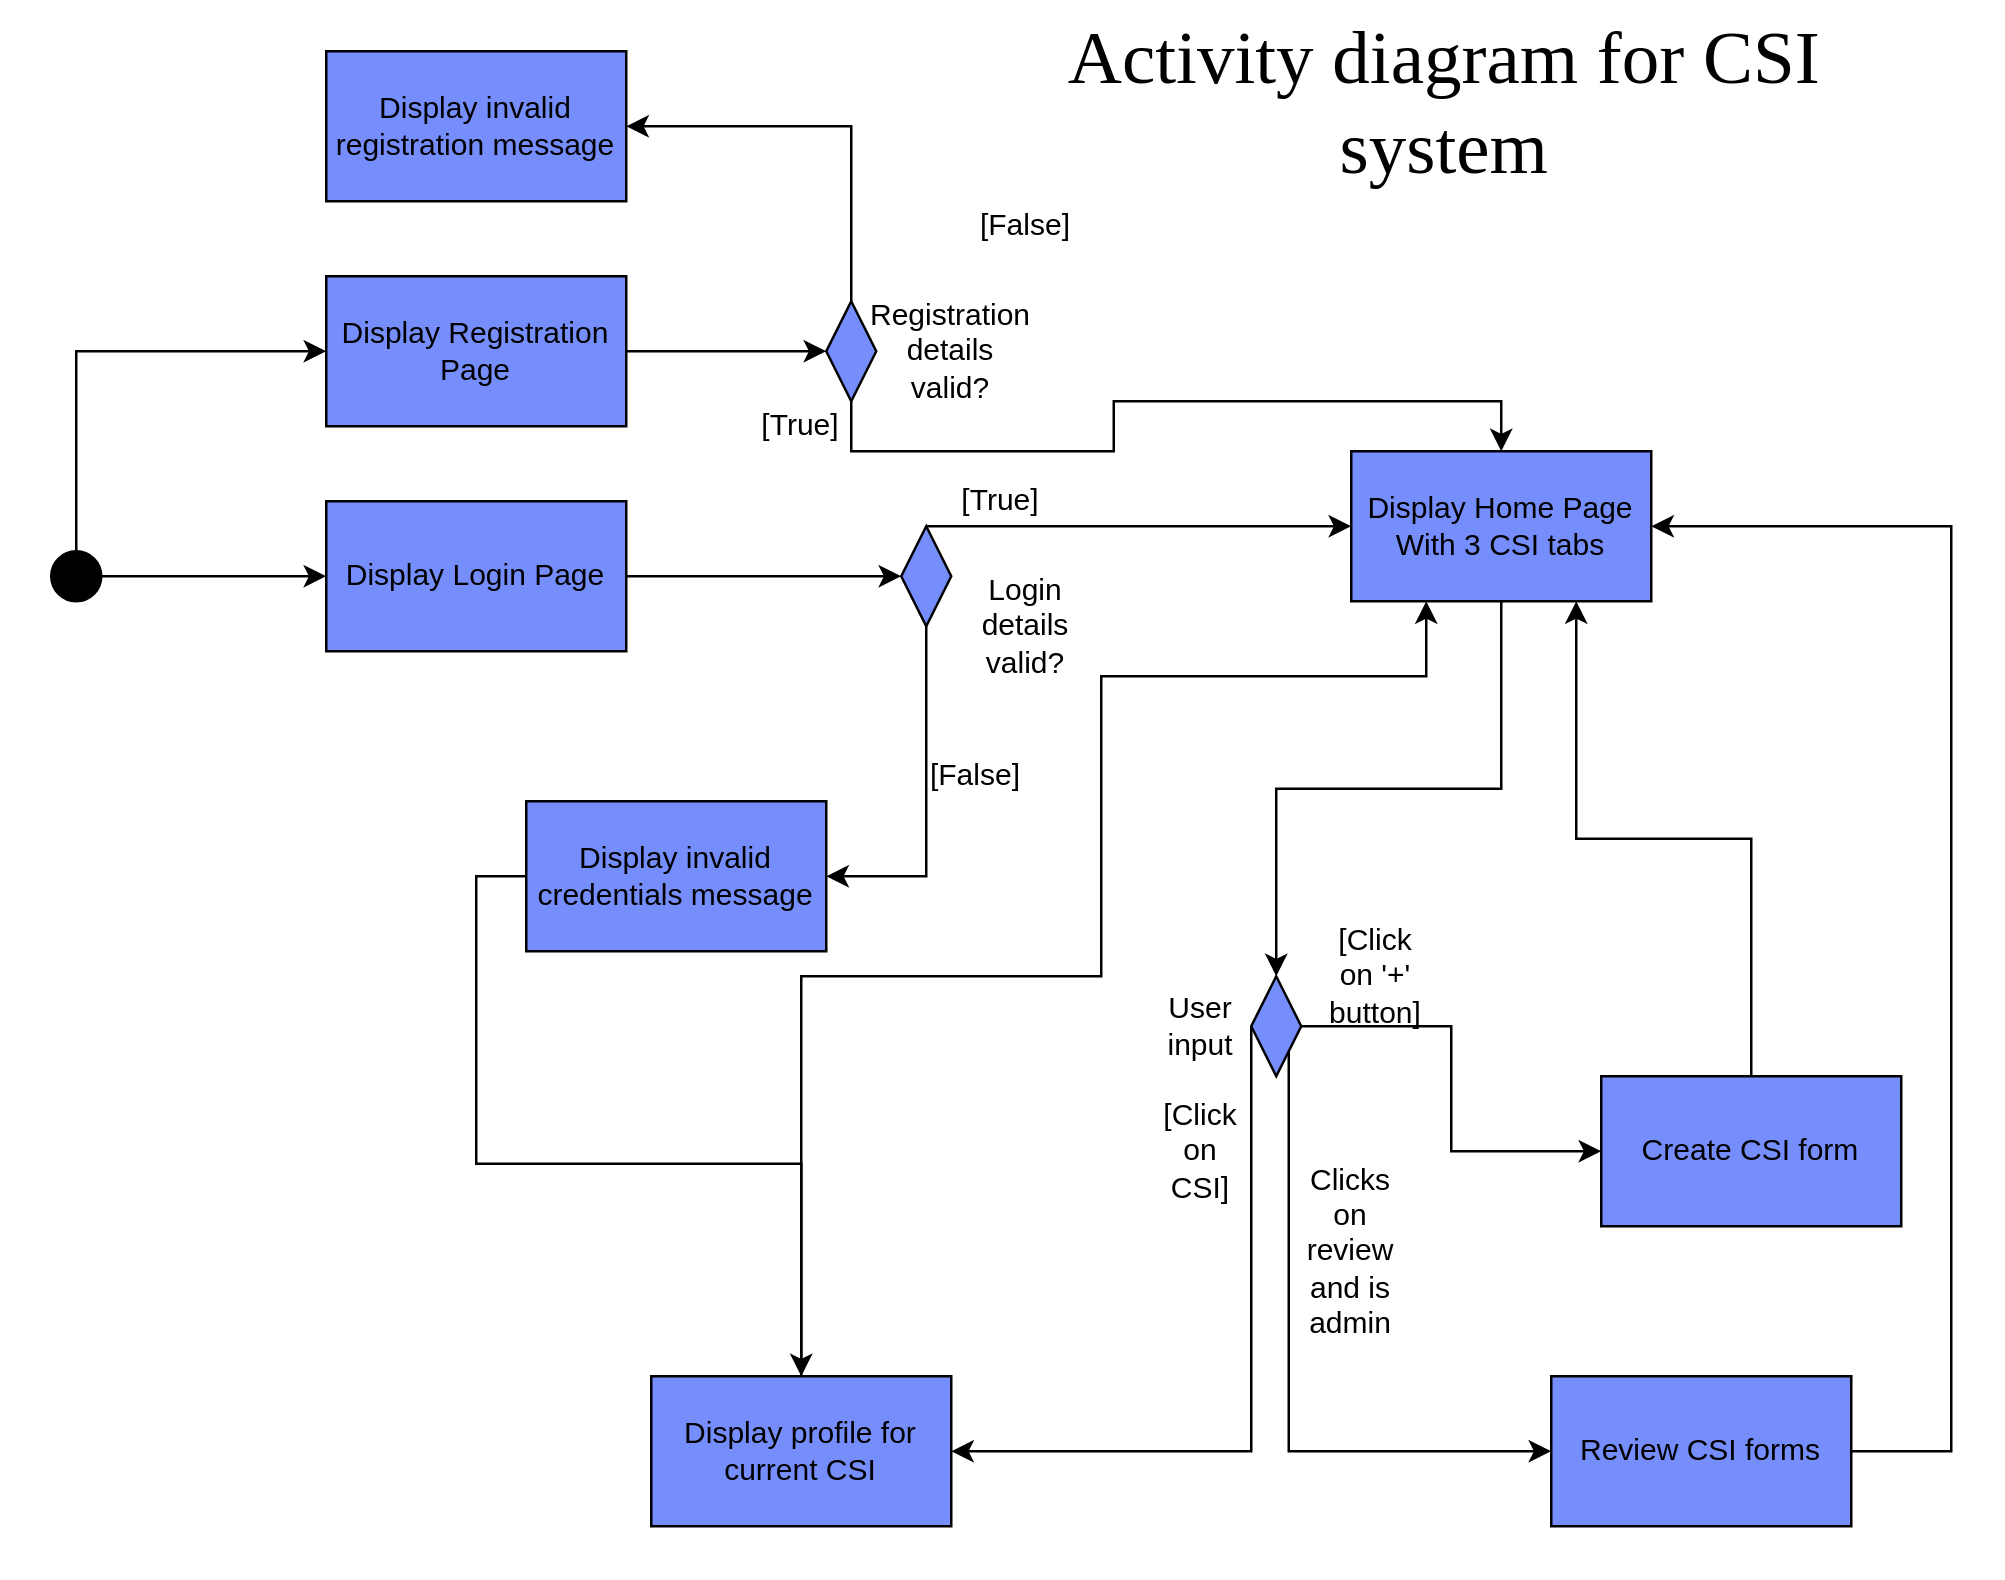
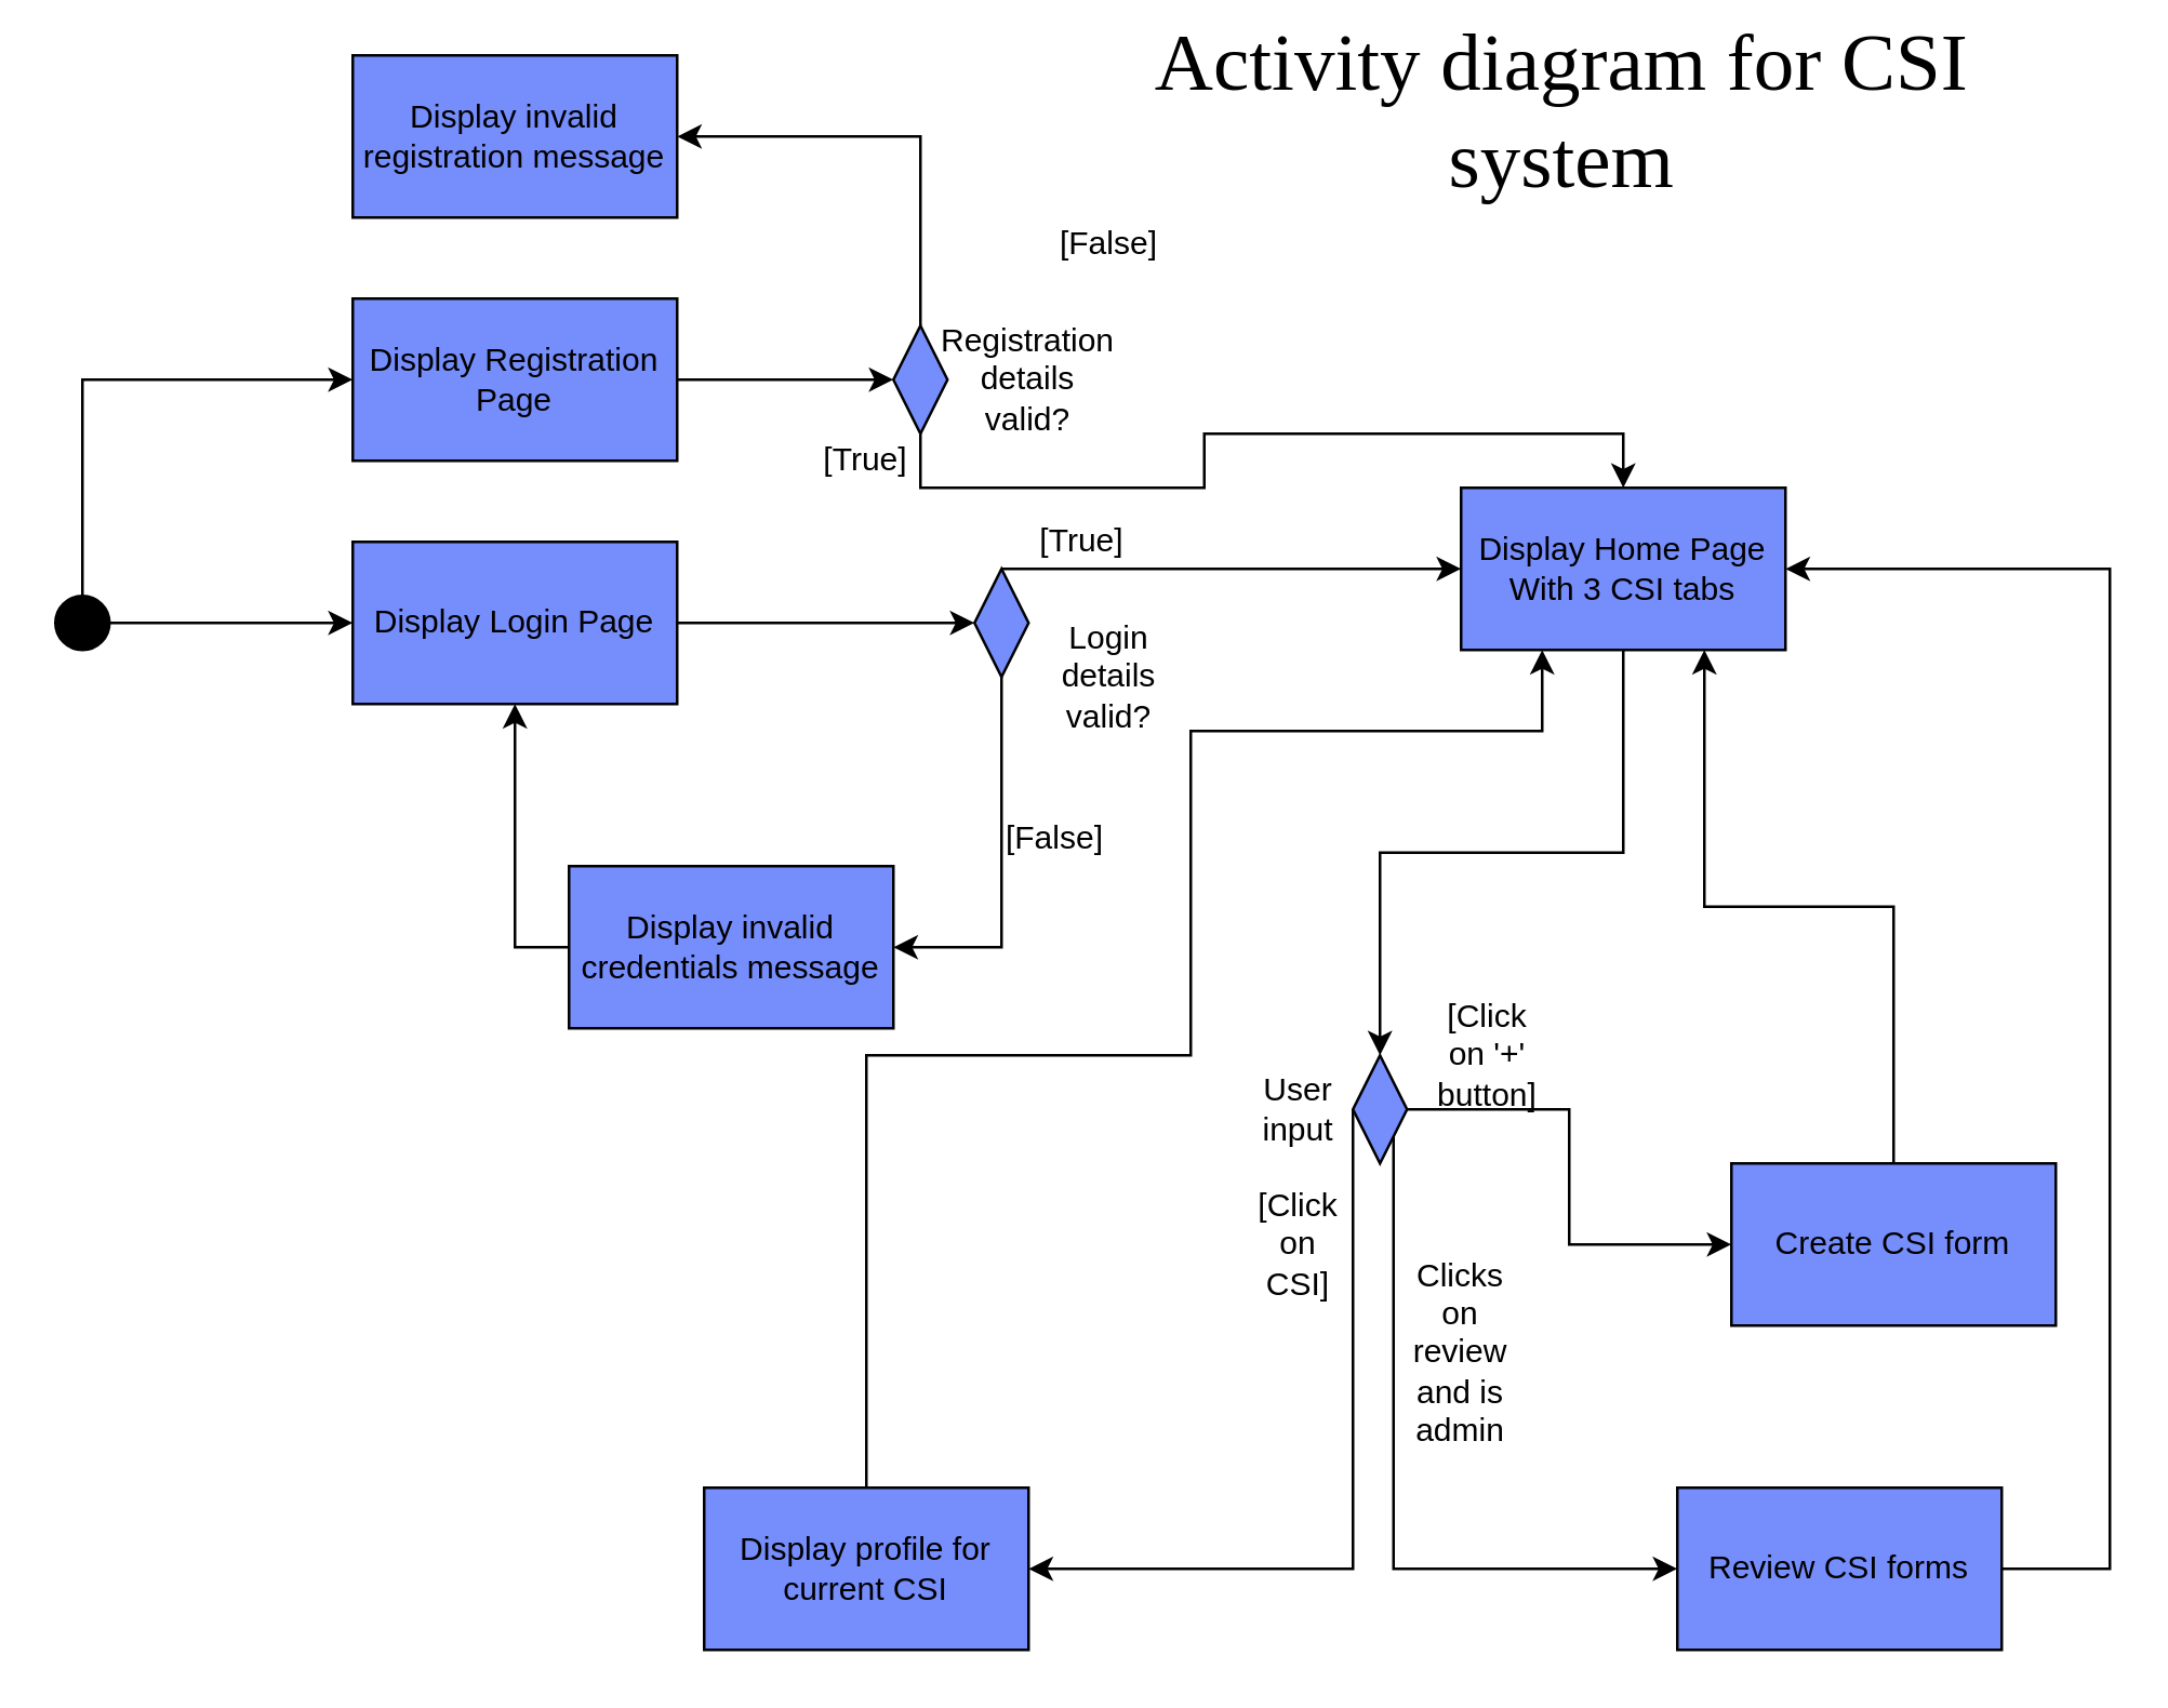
- <mxCell id="11" style="edgeStyle=orthogonalEdgeStyle;rounded=0;orthogonalLoop=1;jettySize=auto;html=1;exitX=0;exitY=0.5;exitDx=0;exitDy=0;fontFamily=Times New Roman;fontSize=30;" edge="1" parent="1" source="12" target="23"><mxGeometry relative="1" as="geometry" /></mxCell>
+ <mxCell id="11" style="edgeStyle=orthogonalEdgeStyle;rounded=0;orthogonalLoop=1;jettySize=auto;html=1;exitX=0;exitY=0.5;exitDx=0;exitDy=0;entryX=0.5;entryY=1;entryDx=0;entryDy=0;fontFamily=Times New Roman;fontSize=30;" edge="1" parent="1" source="12" target="5"><mxGeometry relative="1" as="geometry" /></mxCell>
